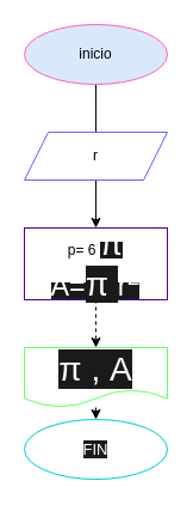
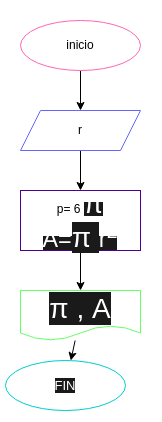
- <mxCell id="3" value="inicio" style="ellipse;whiteSpace=wrap;html=1;strokeColor=#FF66B3;fillColor=#dae8fc;" vertex="1" parent="1"><mxGeometry x="20" y="20" width="120" height="50" as="geometry" /></mxCell>
+ <mxCell id="3" value="inicio" style="ellipse;whiteSpace=wrap;html=1;strokeColor=#FF66B3;" vertex="1" parent="1"><mxGeometry x="20" y="20" width="120" height="50" as="geometry" /></mxCell>
- <mxCell id="2" style="edgeStyle=none;html=1;entryX=0.5;entryY=0;entryDx=0;entryDy=0;endArrow=none;" edge="1" parent="1" source="3" target="5"><mxGeometry relative="1" as="geometry" /></mxCell>
+ <mxCell id="2" style="edgeStyle=none;html=1;entryX=0.5;entryY=0;entryDx=0;entryDy=0;" edge="1" parent="1" source="3" target="5"><mxGeometry relative="1" as="geometry" /></mxCell>
- <mxCell id="6" value="" style="edgeStyle=none;html=1;fontSize=13;fontColor=#FFFFFF;dashed=1;" edge="1" parent="1" source="7" target="9"><mxGeometry relative="1" as="geometry" /></mxCell>
+ <mxCell id="6" value="" style="edgeStyle=none;html=1;fontSize=13;fontColor=#FFFFFF;" edge="1" parent="1" source="7" target="9"><mxGeometry relative="1" as="geometry" /></mxCell>
- <mxCell id="10" value="FIN" style="ellipse;whiteSpace=wrap;html=1;labelBackgroundColor=#1A1A1A;strokeColor=#00CCCC;fontSize=13;fontColor=#FFFFFF;" vertex="1" parent="1"><mxGeometry x="20" y="350" width="120" height="50" as="geometry" /></mxCell>
+ <mxCell id="10" value="FIN" style="ellipse;whiteSpace=wrap;html=1;labelBackgroundColor=#1A1A1A;strokeColor=#00CCCC;fontSize=13;fontColor=#FFFFFF;" vertex="1" parent="1"><mxGeometry x="5" y="360" width="120" height="50" as="geometry" /></mxCell>
